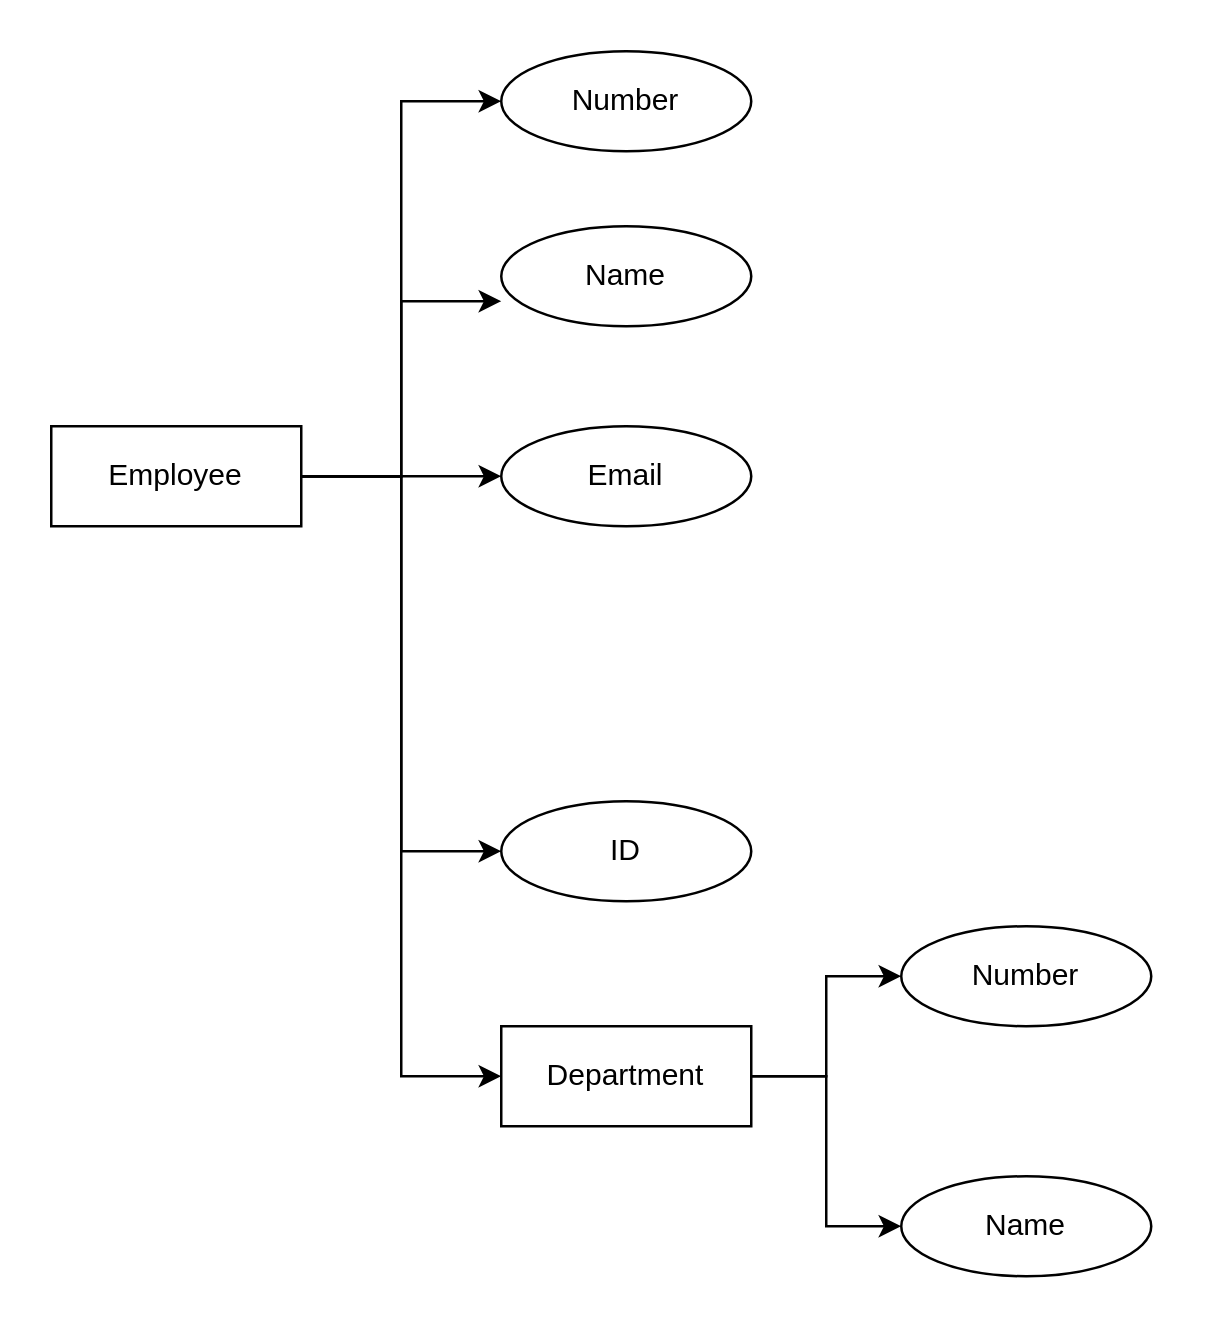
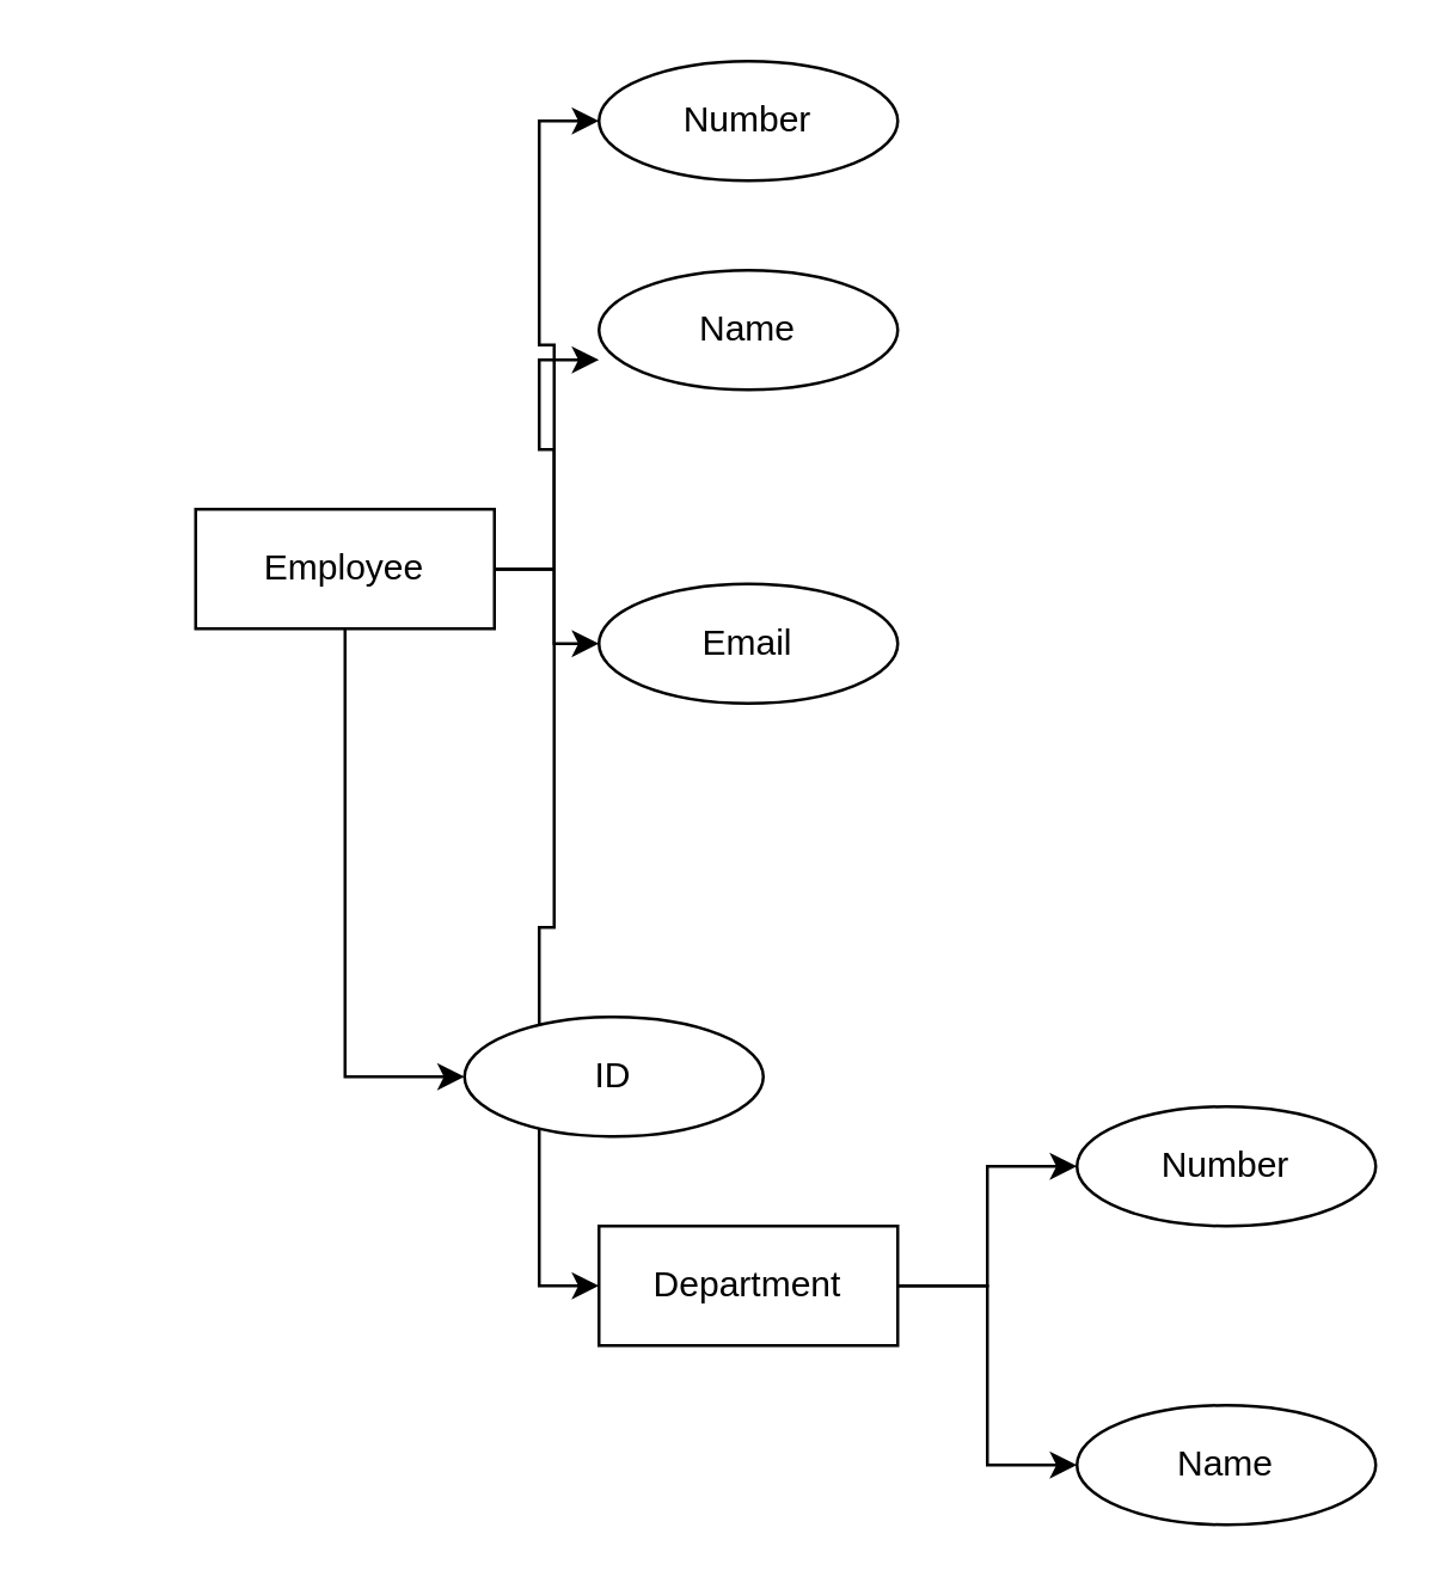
- <mxCell id="6" value="Employee" style="whiteSpace=wrap;html=1;align=center;" vertex="1" parent="1"><mxGeometry x="20" y="170" width="100" height="40" as="geometry" /></mxCell>
+ <mxCell id="6" value="Employee" style="whiteSpace=wrap;html=1;align=center;" vertex="1" parent="1"><mxGeometry x="65" y="170" width="100" height="40" as="geometry" /></mxCell>
- <mxCell id="9" value="Email" style="ellipse;whiteSpace=wrap;html=1;align=center;" vertex="1" parent="1"><mxGeometry x="200" y="170" width="100" height="40" as="geometry" /></mxCell>
+ <mxCell id="9" value="Email" style="ellipse;whiteSpace=wrap;html=1;align=center;" vertex="1" parent="1"><mxGeometry x="200" y="195" width="100" height="40" as="geometry" /></mxCell>
- <mxCell id="10" value="ID" style="ellipse;whiteSpace=wrap;html=1;align=center;" vertex="1" parent="1"><mxGeometry x="200" y="320" width="100" height="40" as="geometry" /></mxCell>
+ <mxCell id="10" value="ID" style="ellipse;whiteSpace=wrap;html=1;align=center;" vertex="1" parent="1"><mxGeometry x="155" y="340" width="100" height="40" as="geometry" /></mxCell>
